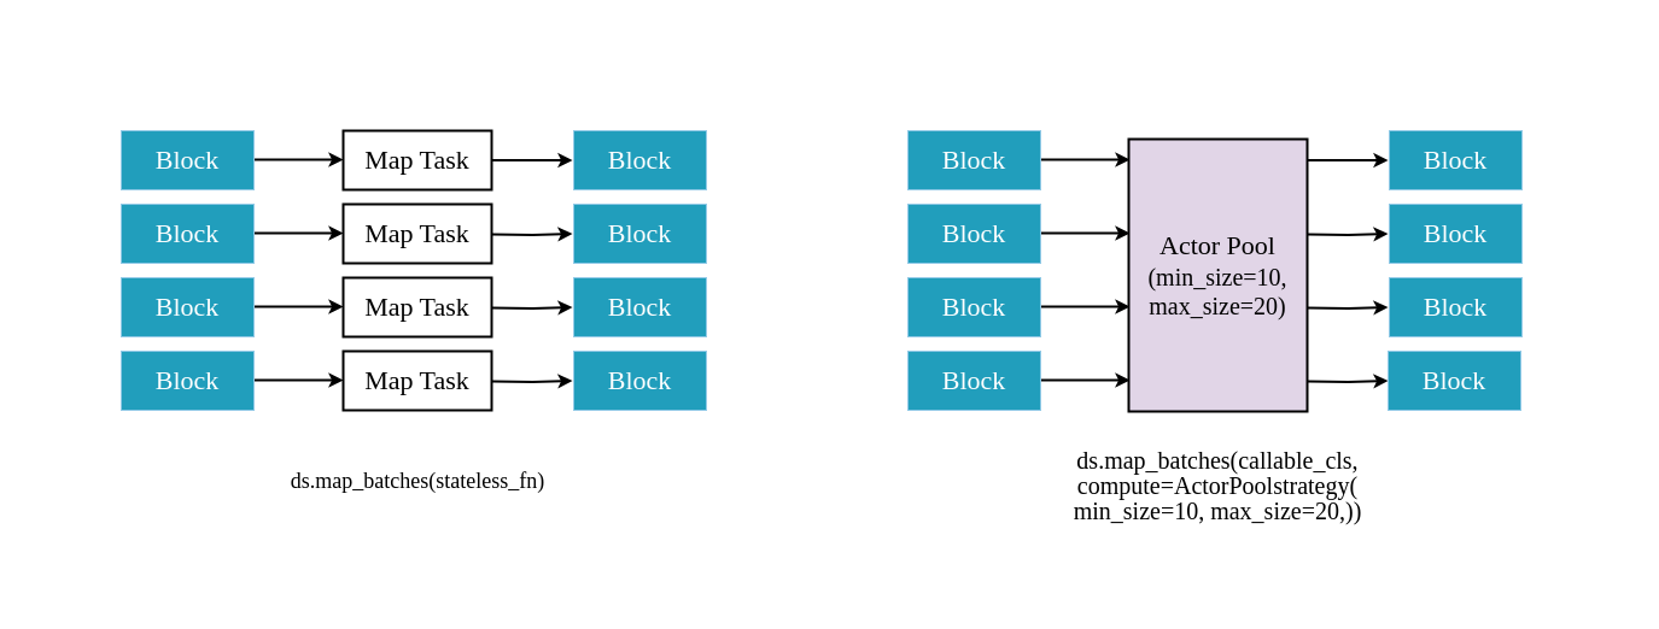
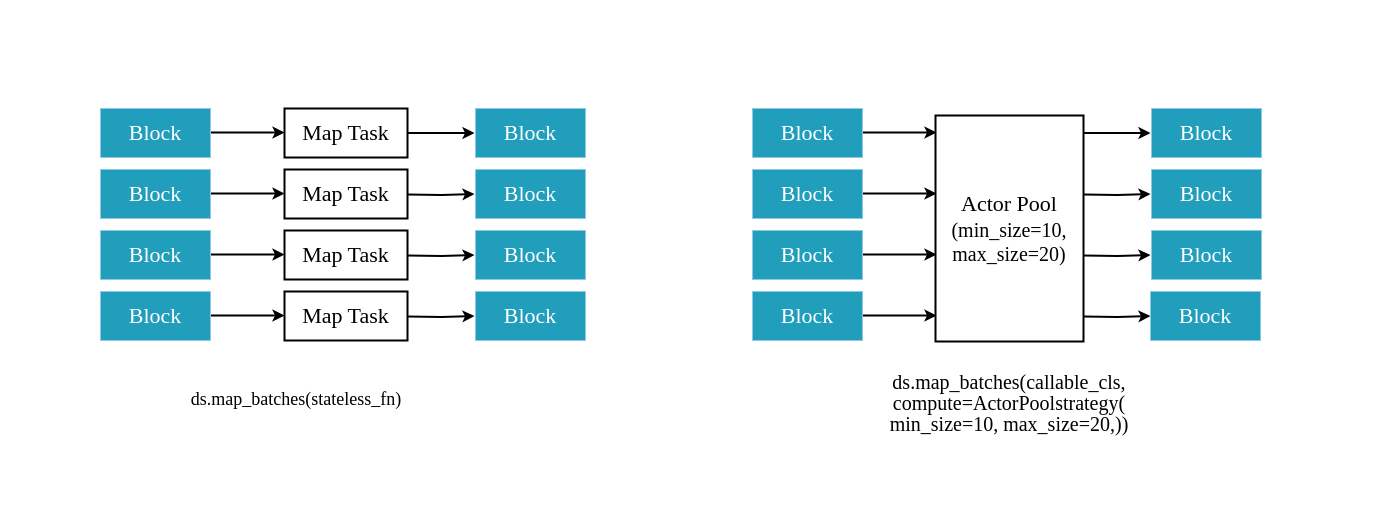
- <mxCell id="40" value="&lt;font style=&quot;&quot; face=&quot;Times New Roman&quot;&gt;&lt;font style=&quot;font-size: 22px;&quot;&gt;Actor Pool&lt;/font&gt;&lt;br&gt;&lt;span style=&quot;font-size: 20px;&quot;&gt;(min_size=10,&lt;/span&gt;&lt;br&gt;&lt;span style=&quot;font-size: 20px;&quot;&gt;max_size=20)&lt;/span&gt;&lt;/font&gt;" style="rounded=0;whiteSpace=wrap;html=1;strokeWidth=2;fillColor=#e1d5e7;" parent="1" vertex="1"><mxGeometry x="935" y="115" width="148" height="226" as="geometry" /></mxCell>
+ <mxCell id="40" value="&lt;font style=&quot;&quot; face=&quot;Times New Roman&quot;&gt;&lt;font style=&quot;font-size: 22px;&quot;&gt;Actor Pool&lt;/font&gt;&lt;br&gt;&lt;span style=&quot;font-size: 20px;&quot;&gt;(min_size=10,&lt;/span&gt;&lt;br&gt;&lt;span style=&quot;font-size: 20px;&quot;&gt;max_size=20)&lt;/span&gt;&lt;/font&gt;" style="rounded=0;whiteSpace=wrap;html=1;strokeWidth=2;" parent="1" vertex="1"><mxGeometry x="935" y="115" width="148" height="226" as="geometry" /></mxCell>
- <mxCell id="19" value="&lt;div style=&quot;&quot;&gt;&lt;font style=&quot;font-size: 18px;&quot; face=&quot;Comic Sans MS&quot;&gt;ds.map_batches(stateless_fn)&lt;/font&gt;&lt;br&gt;&lt;/div&gt;" style="text;html=1;strokeColor=none;fillColor=none;align=center;verticalAlign=middle;whiteSpace=wrap;rounded=0;" parent="1" vertex="1"><mxGeometry x="125.5" y="368" width="440" height="62" as="geometry" /></mxCell>
+ <mxCell id="19" value="&lt;div style=&quot;&quot;&gt;&lt;font style=&quot;font-size: 18px;&quot; face=&quot;Comic Sans MS&quot;&gt;ds.map_batches(stateless_fn)&lt;/font&gt;&lt;br&gt;&lt;/div&gt;" style="text;html=1;strokeColor=none;fillColor=none;align=center;verticalAlign=middle;whiteSpace=wrap;rounded=0;" parent="1" vertex="1"><mxGeometry x="75.5" y="368" width="440" height="62" as="geometry" /></mxCell>
